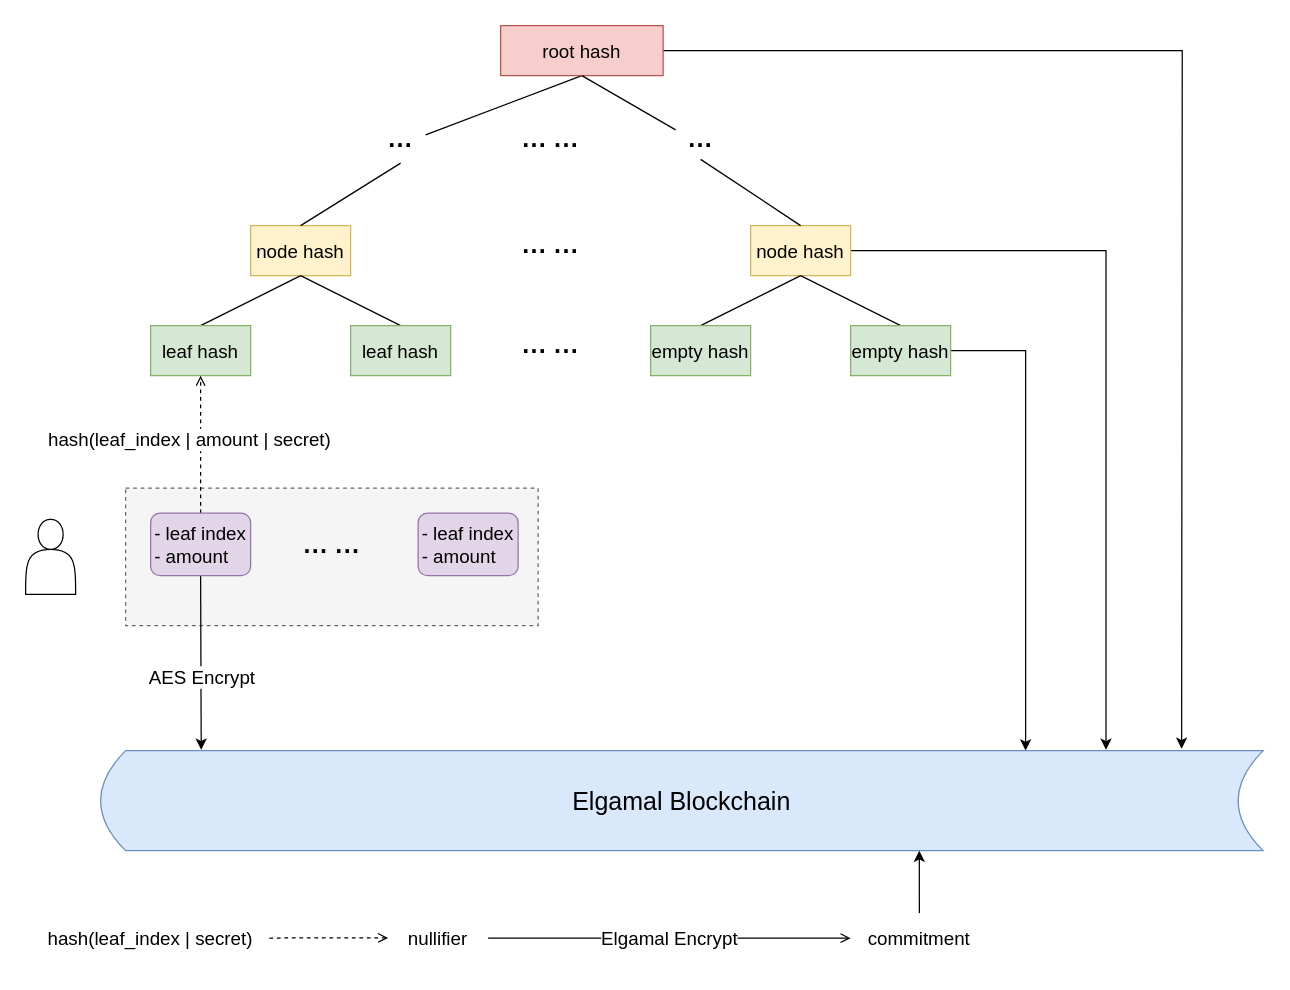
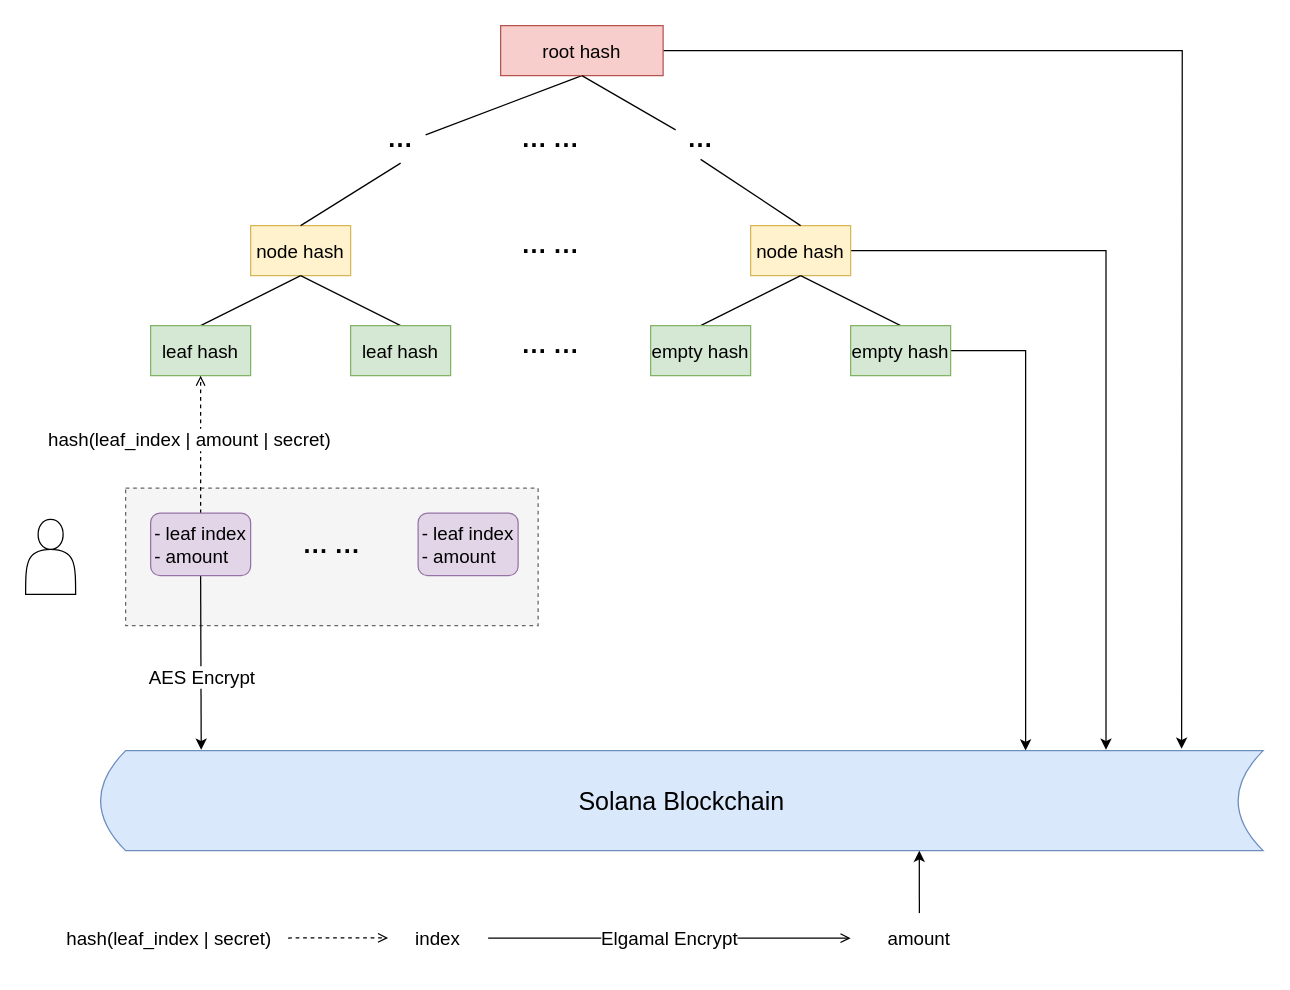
- <mxCell id="33" value="&lt;font style=&quot;font-size: 20px;&quot;&gt;Elgamal Blockchain&lt;/font&gt;" style="shape=dataStorage;whiteSpace=wrap;html=1;fixedSize=1;fontSize=12;fillColor=#dae8fc;strokeColor=#6c8ebf;" vertex="1" parent="1"><mxGeometry x="80" y="600" width="930" height="80" as="geometry" /></mxCell>
+ <mxCell id="33" value="&lt;font style=&quot;font-size: 20px;&quot;&gt;Solana Blockchain&lt;/font&gt;" style="shape=dataStorage;whiteSpace=wrap;html=1;fixedSize=1;fontSize=12;fillColor=#dae8fc;strokeColor=#6c8ebf;" vertex="1" parent="1"><mxGeometry x="80" y="600" width="930" height="80" as="geometry" /></mxCell>
- <mxCell id="37" value="&lt;span style=&quot;color: rgb(0, 0, 0); font-family: Helvetica; font-size: 15px; font-style: normal; font-variant-ligatures: normal; font-variant-caps: normal; font-weight: 400; letter-spacing: normal; orphans: 2; text-indent: 0px; text-transform: none; widows: 2; word-spacing: 0px; -webkit-text-stroke-width: 0px; background-color: rgb(255, 255, 255); text-decoration-thickness: initial; text-decoration-style: initial; text-decoration-color: initial; float: none; display: inline !important;&quot;&gt;commitment&lt;/span&gt;" style="text;whiteSpace=wrap;html=1;fontSize=20;align=center;" vertex="1" parent="1"><mxGeometry x="680" y="730" width="110" height="40" as="geometry" /></mxCell>
+ <mxCell id="37" value="&lt;span style=&quot;color: rgb(0, 0, 0); font-family: Helvetica; font-size: 15px; font-style: normal; font-variant-ligatures: normal; font-variant-caps: normal; font-weight: 400; letter-spacing: normal; orphans: 2; text-indent: 0px; text-transform: none; widows: 2; word-spacing: 0px; -webkit-text-stroke-width: 0px; background-color: rgb(255, 255, 255); text-decoration-thickness: initial; text-decoration-style: initial; text-decoration-color: initial; float: none; display: inline !important;&quot;&gt;amount&lt;/span&gt;" style="text;whiteSpace=wrap;html=1;fontSize=20;align=center;" vertex="1" parent="1"><mxGeometry x="680" y="730" width="110" height="40" as="geometry" /></mxCell>
- <mxCell id="40" value="&lt;span style=&quot;color: rgb(0, 0, 0); font-family: Helvetica; font-size: 15px; font-style: normal; font-variant-ligatures: normal; font-variant-caps: normal; font-weight: 400; letter-spacing: normal; orphans: 2; text-indent: 0px; text-transform: none; widows: 2; word-spacing: 0px; -webkit-text-stroke-width: 0px; background-color: rgb(255, 255, 255); text-decoration-thickness: initial; text-decoration-style: initial; text-decoration-color: initial; float: none; display: inline !important;&quot;&gt;hash(leaf_index | secret)&lt;/span&gt;" style="text;whiteSpace=wrap;html=1;fontSize=20;align=center;" vertex="1" parent="1"><mxGeometry x="25" y="730" width="190" height="40" as="geometry" /></mxCell>
+ <mxCell id="40" value="&lt;span style=&quot;color: rgb(0, 0, 0); font-family: Helvetica; font-size: 15px; font-style: normal; font-variant-ligatures: normal; font-variant-caps: normal; font-weight: 400; letter-spacing: normal; orphans: 2; text-indent: 0px; text-transform: none; widows: 2; word-spacing: 0px; -webkit-text-stroke-width: 0px; background-color: rgb(255, 255, 255); text-decoration-thickness: initial; text-decoration-style: initial; text-decoration-color: initial; float: none; display: inline !important;&quot;&gt;hash(leaf_index | secret)&lt;/span&gt;" style="text;whiteSpace=wrap;html=1;fontSize=20;align=center;" vertex="1" parent="1"><mxGeometry x="40" y="730" width="190" height="40" as="geometry" /></mxCell>
- <mxCell id="39" value="&lt;span style=&quot;color: rgb(0, 0, 0); font-family: Helvetica; font-size: 15px; font-style: normal; font-variant-ligatures: normal; font-variant-caps: normal; font-weight: 400; letter-spacing: normal; orphans: 2; text-indent: 0px; text-transform: none; widows: 2; word-spacing: 0px; -webkit-text-stroke-width: 0px; background-color: rgb(255, 255, 255); text-decoration-thickness: initial; text-decoration-style: initial; text-decoration-color: initial; float: none; display: inline !important;&quot;&gt;nullifier&lt;/span&gt;" style="text;whiteSpace=wrap;html=1;fontSize=20;align=center;" vertex="1" parent="1"><mxGeometry x="310" y="730" width="80" height="40" as="geometry" /></mxCell>
+ <mxCell id="39" value="&lt;span style=&quot;color: rgb(0, 0, 0); font-family: Helvetica; font-size: 15px; font-style: normal; font-variant-ligatures: normal; font-variant-caps: normal; font-weight: 400; letter-spacing: normal; orphans: 2; text-indent: 0px; text-transform: none; widows: 2; word-spacing: 0px; -webkit-text-stroke-width: 0px; background-color: rgb(255, 255, 255); text-decoration-thickness: initial; text-decoration-style: initial; text-decoration-color: initial; float: none; display: inline !important;&quot;&gt;index&lt;/span&gt;" style="text;whiteSpace=wrap;html=1;fontSize=20;align=center;" vertex="1" parent="1"><mxGeometry x="310" y="730" width="80" height="40" as="geometry" /></mxCell>
